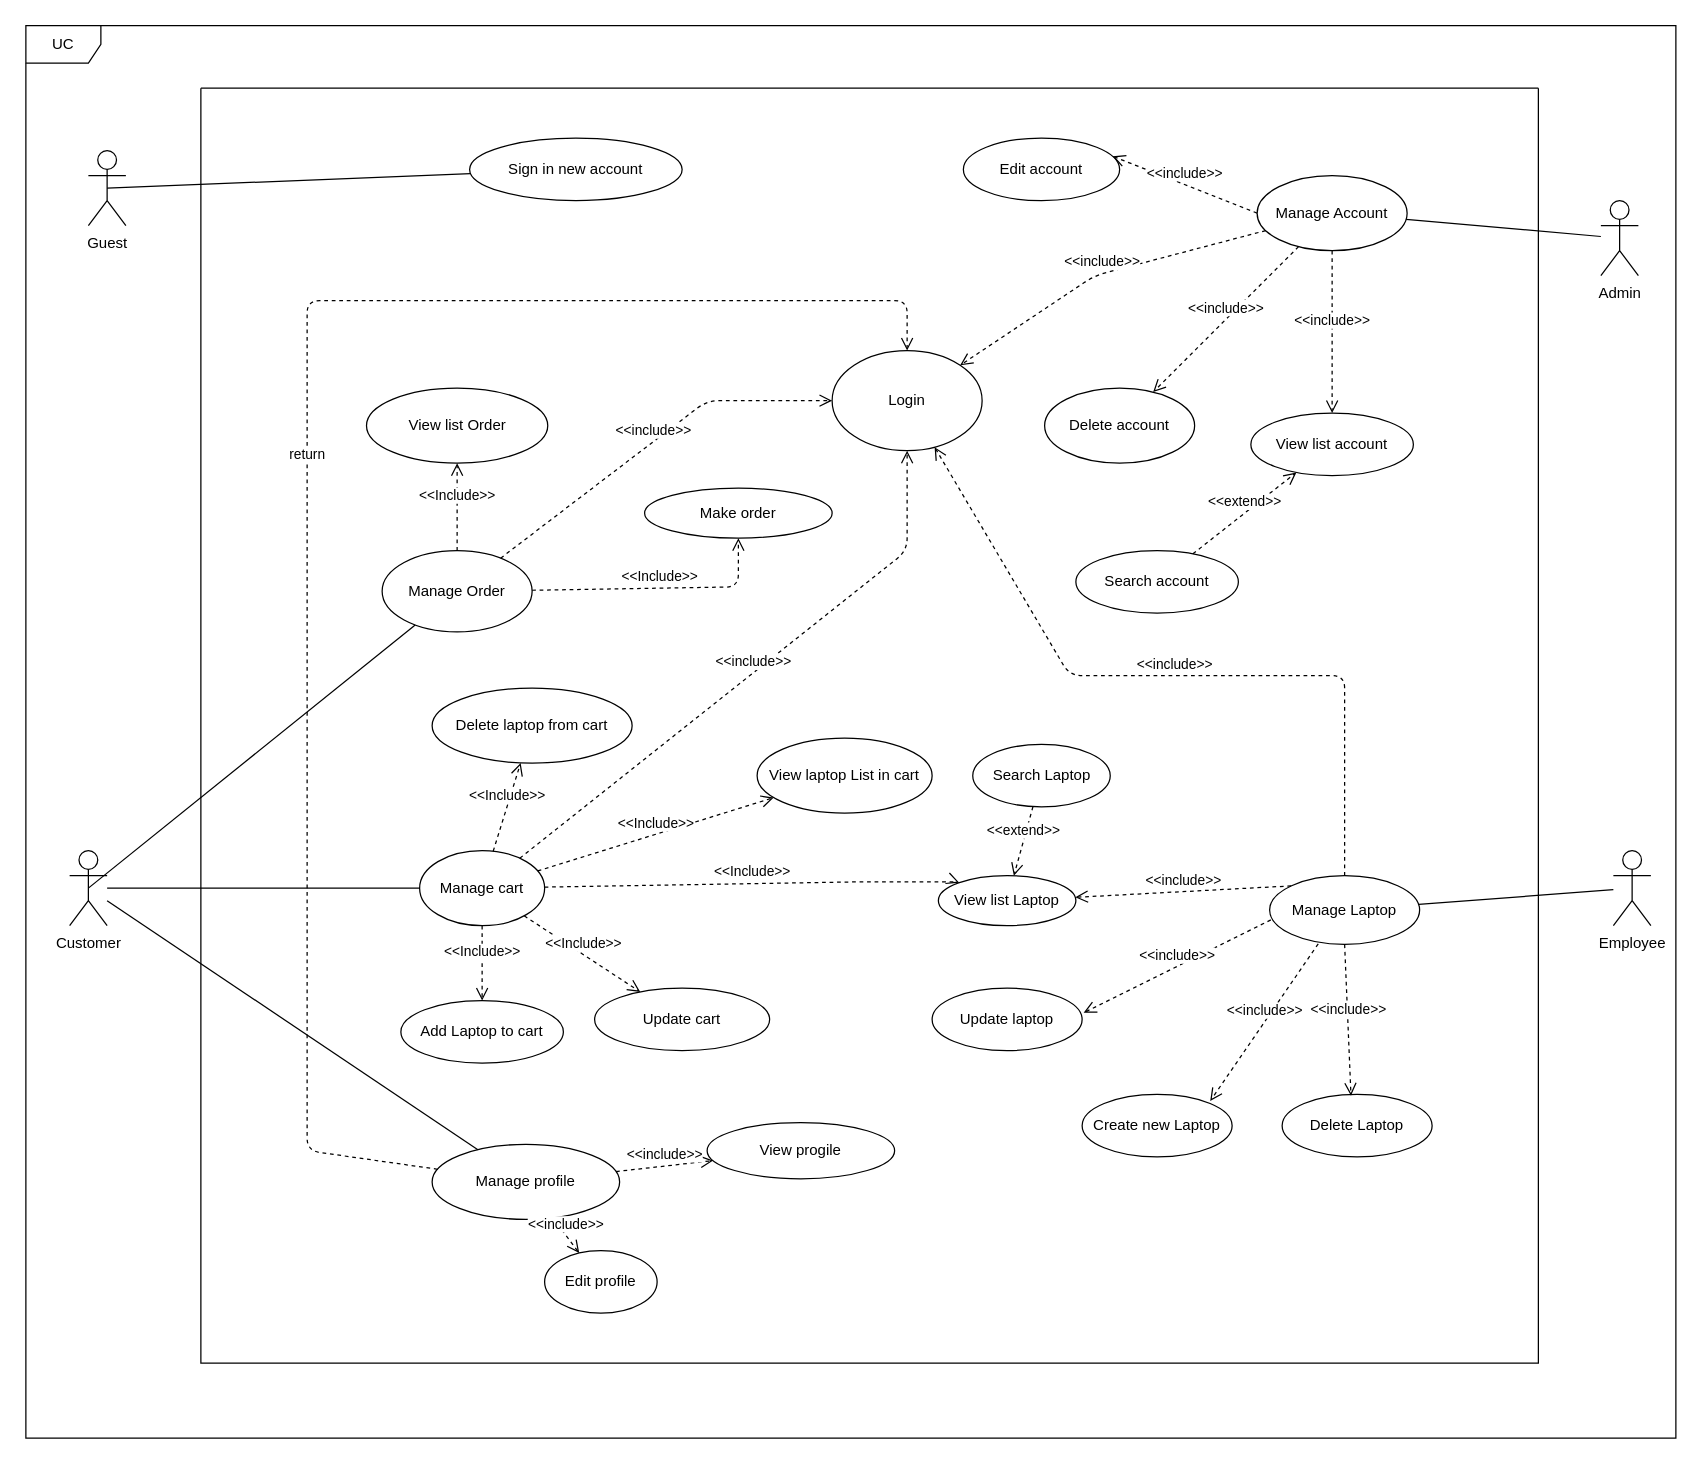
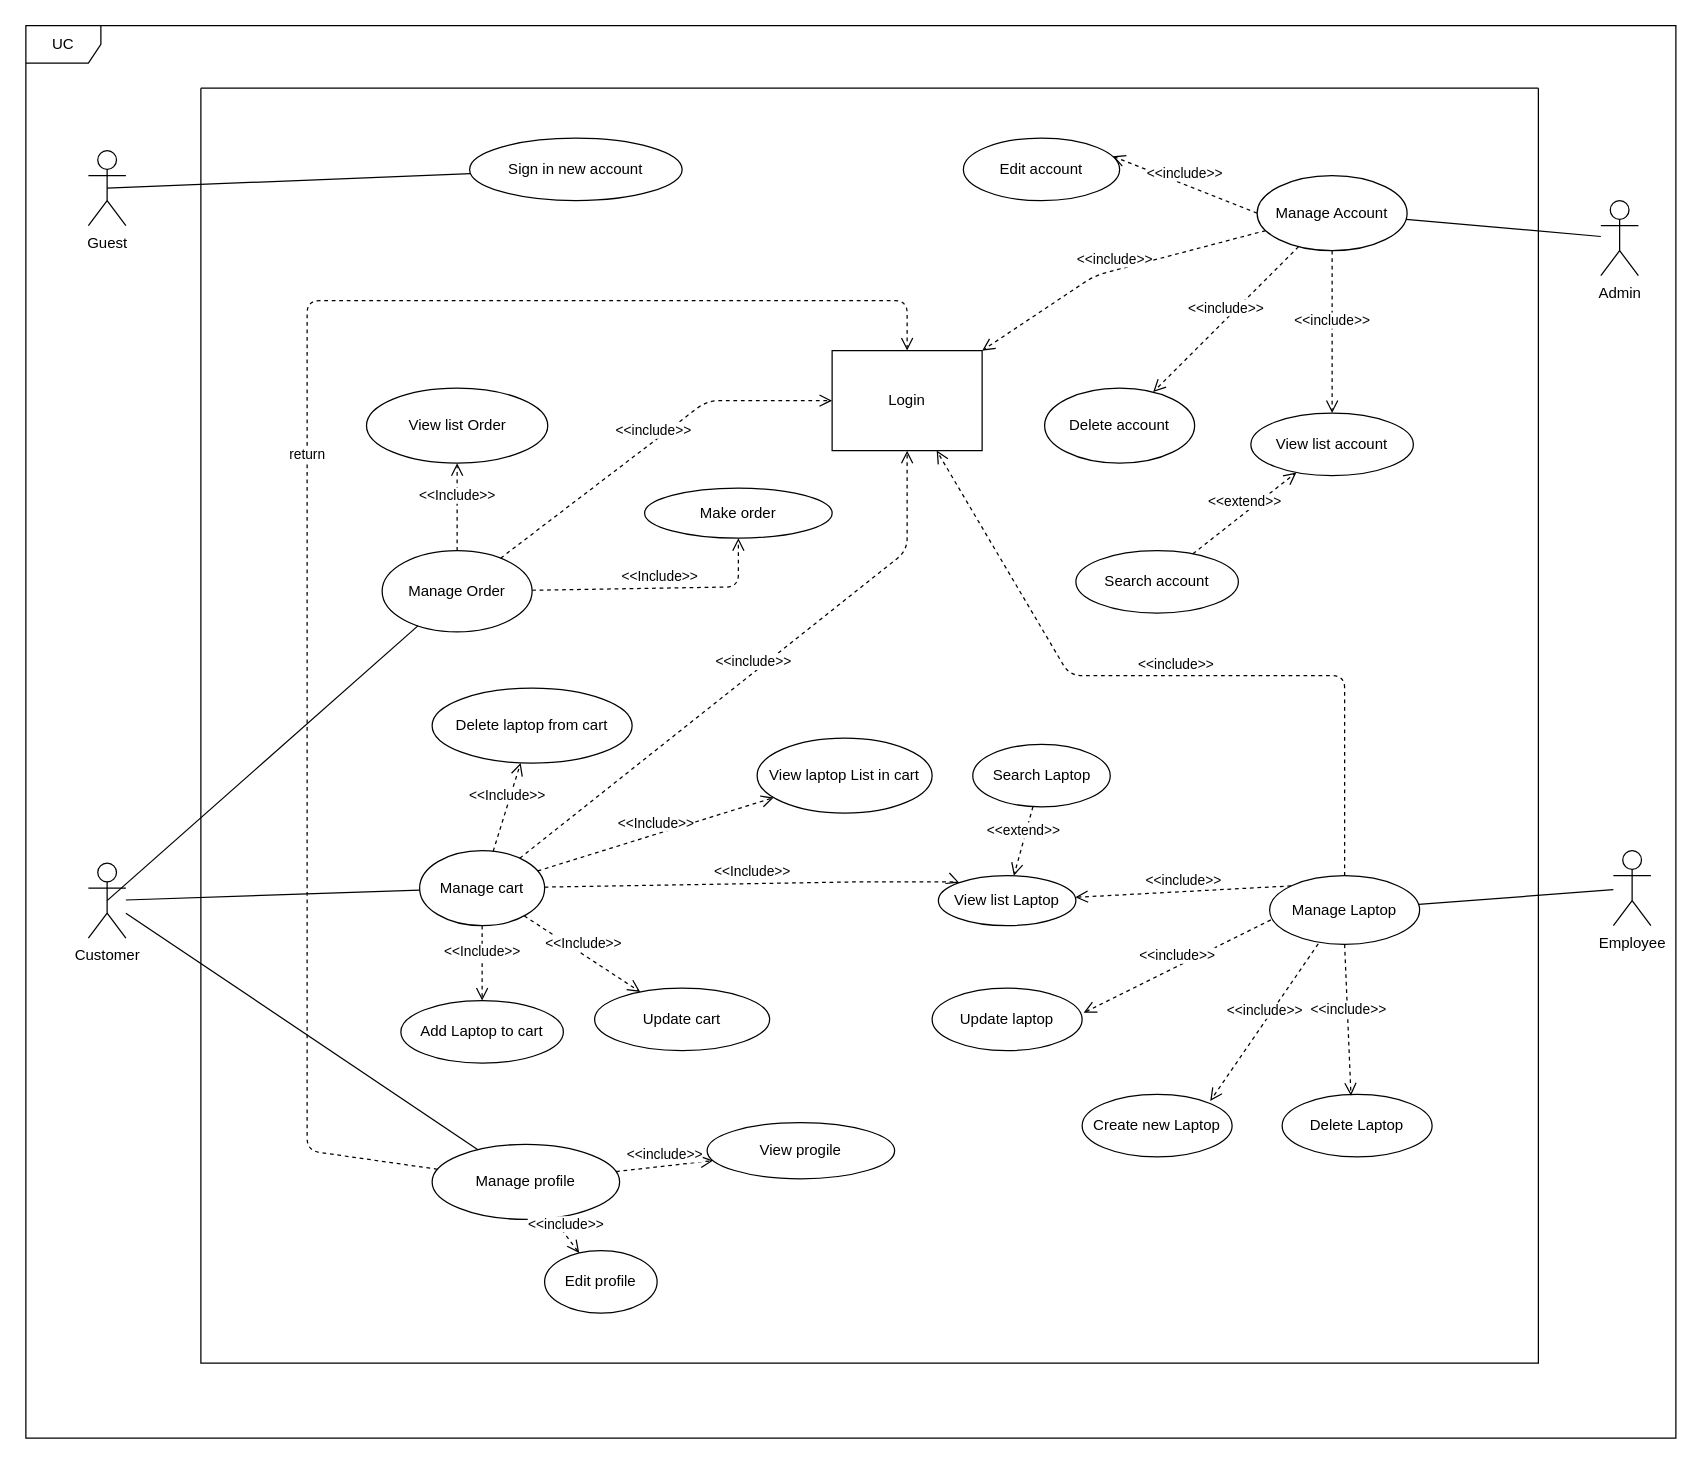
- <mxCell id="19" value="Login" style="ellipse;whiteSpace=wrap;html=1;" vertex="1" parent="7"><mxGeometry x="505" y="210" width="120" height="80" as="geometry" /></mxCell>
+ <mxCell id="19" value="Login" style="whiteSpace=wrap;html=1;rounded=0;" vertex="1" parent="7"><mxGeometry x="505" y="210" width="120" height="80" as="geometry" /></mxCell>
- <mxCell id="6" value="Customer" style="shape=umlActor;verticalLabelPosition=bottom;verticalAlign=top;html=1;outlineConnect=0;" vertex="1" parent="1"><mxGeometry x="55" y="680" width="30" height="60" as="geometry" /></mxCell>
+ <mxCell id="6" value="Customer" style="shape=umlActor;verticalLabelPosition=bottom;verticalAlign=top;html=1;outlineConnect=0;" vertex="1" parent="1"><mxGeometry x="70" y="690" width="30" height="60" as="geometry" /></mxCell>
